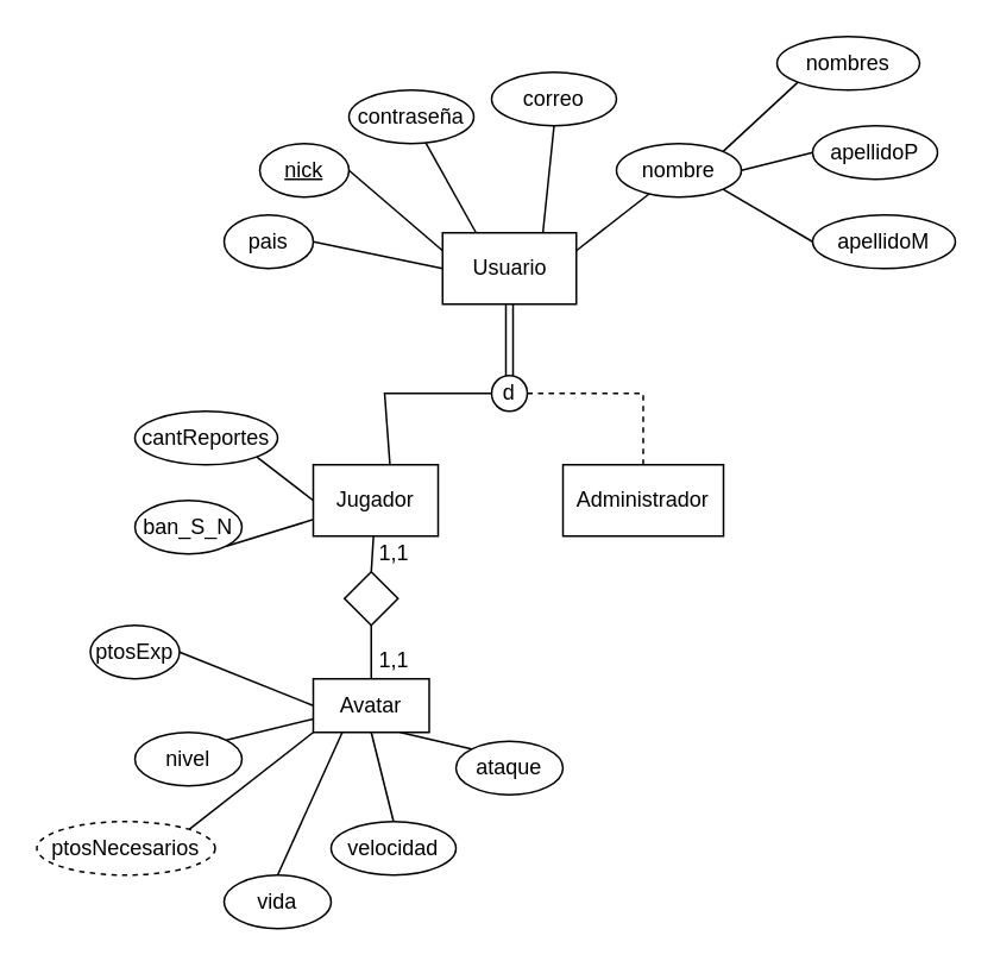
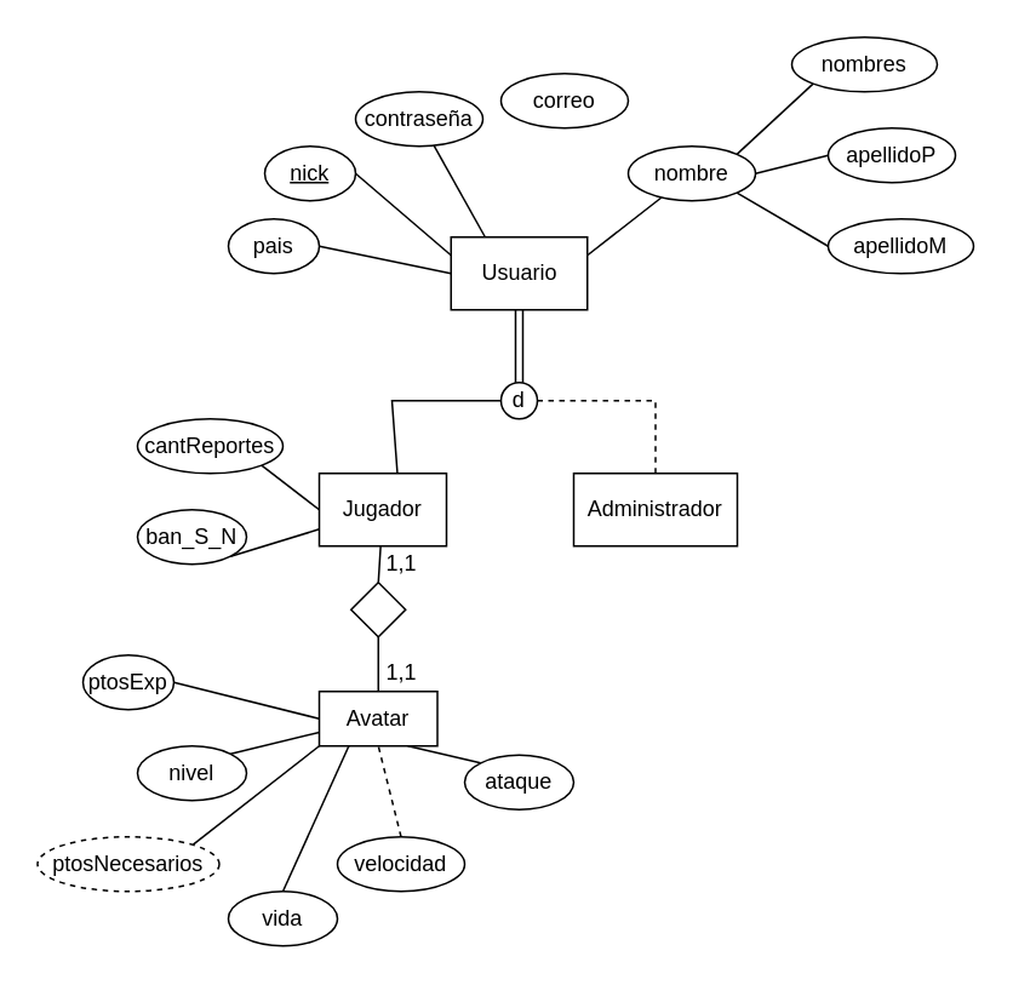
- <mxCell id="21" style="edgeStyle=none;rounded=0;orthogonalLoop=1;jettySize=auto;html=1;exitX=0.5;exitY=1;exitDx=0;exitDy=0;entryX=0.75;entryY=0;entryDx=0;entryDy=0;endArrow=none;endFill=0;" parent="1" source="22" target="4" edge="1"><mxGeometry relative="1" as="geometry" /></mxCell>
- <mxCell id="33" value="ptosExp" style="ellipse;whiteSpace=wrap;html=1;align=center;" parent="1" vertex="1"><mxGeometry x="50" y="350" width="50" height="30" as="geometry" /></mxCell>
+ <mxCell id="33" value="ptosExp" style="ellipse;whiteSpace=wrap;html=1;align=center;" parent="1" vertex="1"><mxGeometry x="45" y="360" width="50" height="30" as="geometry" /></mxCell>
- <mxCell id="36" style="edgeStyle=none;rounded=0;orthogonalLoop=1;jettySize=auto;html=1;exitX=0.5;exitY=0;exitDx=0;exitDy=0;entryX=0.5;entryY=1;entryDx=0;entryDy=0;endArrow=none;endFill=0;" edge="1" parent="1" source="37" target="29"><mxGeometry relative="1" as="geometry" /></mxCell>
+ <mxCell id="36" style="edgeStyle=none;rounded=0;orthogonalLoop=1;jettySize=auto;html=1;exitX=0.5;exitY=0;exitDx=0;exitDy=0;entryX=0.5;entryY=1;entryDx=0;entryDy=0;endArrow=none;endFill=0;dashed=1;" edge="1" parent="1" source="37" target="29"><mxGeometry relative="1" as="geometry" /></mxCell>
